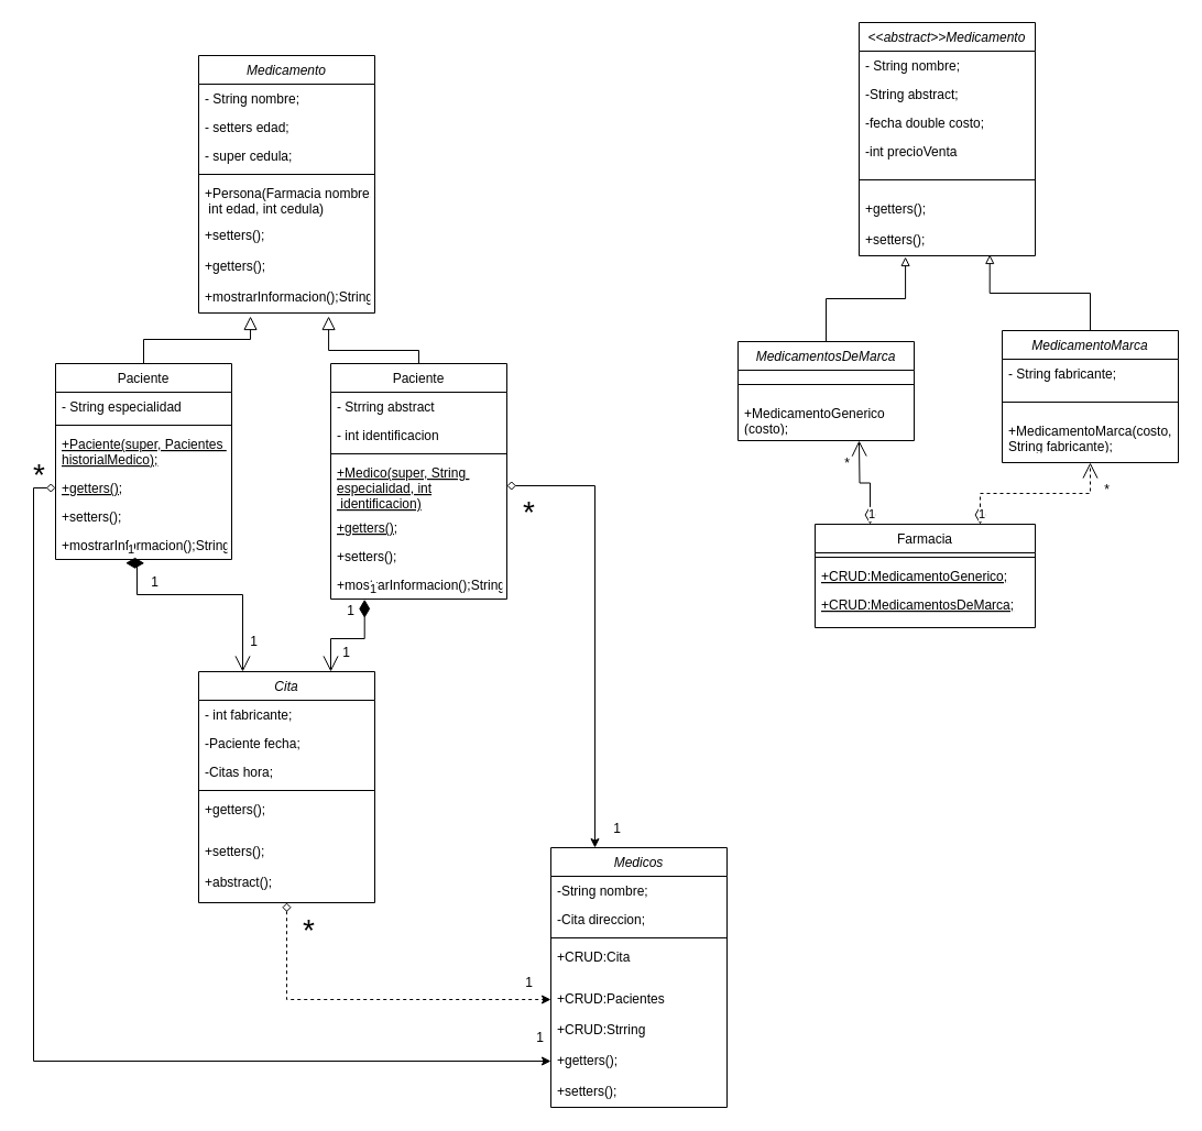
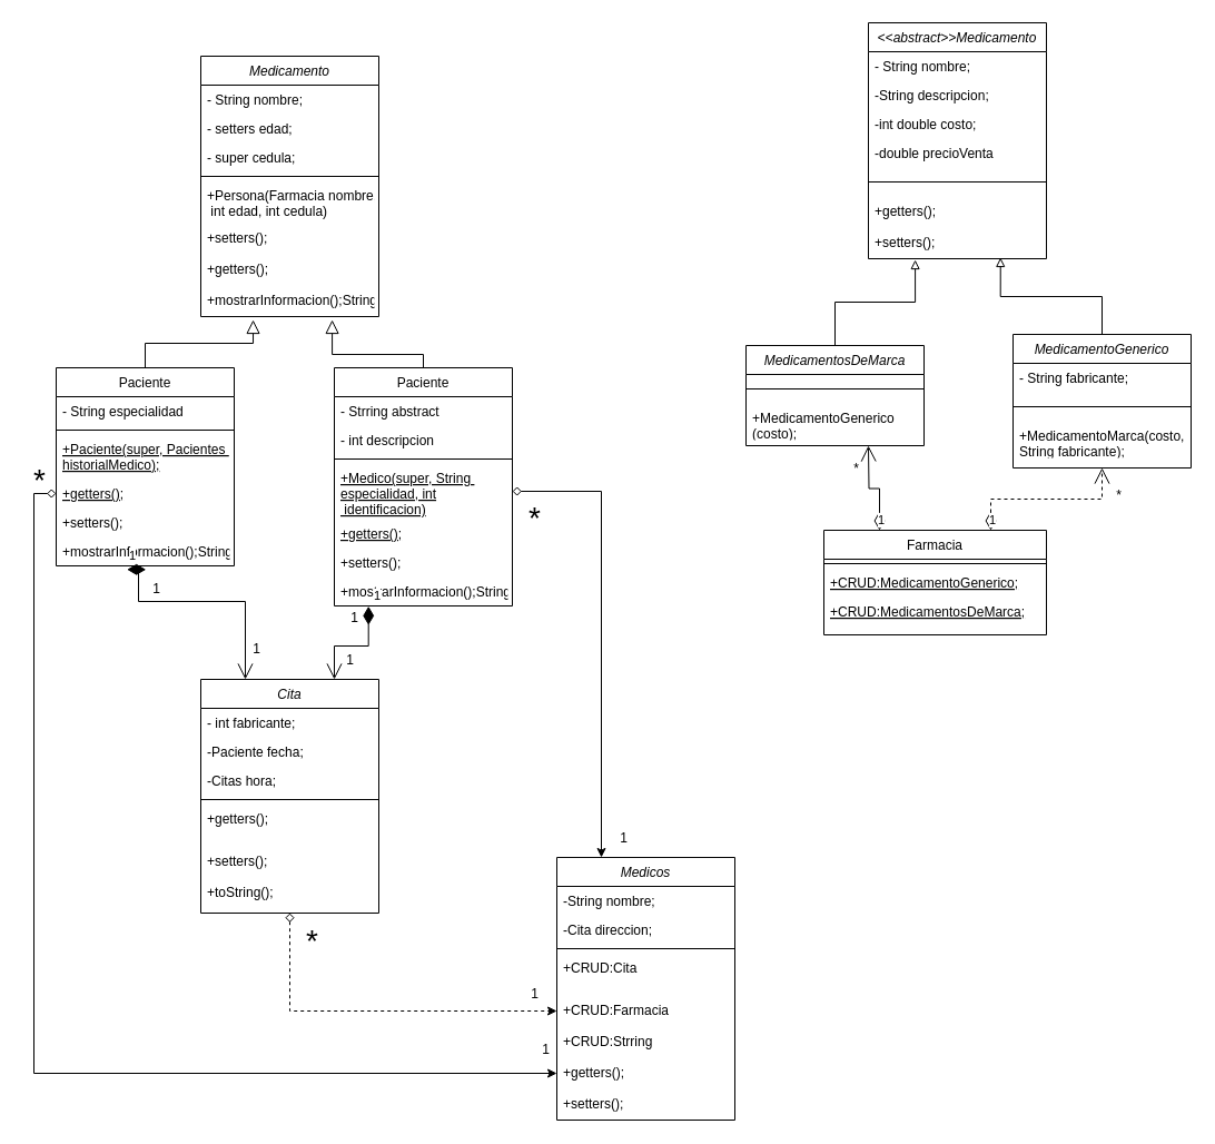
- <mxCell id="30" value="-String abstract;" style="text;align=left;verticalAlign=top;spacingLeft=4;spacingRight=4;overflow=hidden;rotatable=0;points=[[0,0.5],[1,0.5]];portConstraint=eastwest;rounded=0;shadow=0;html=0;" vertex="1" parent="28"><mxGeometry y="52" width="160" height="26" as="geometry" /></mxCell>
+ <mxCell id="30" value="-String descripcion;" style="text;align=left;verticalAlign=top;spacingLeft=4;spacingRight=4;overflow=hidden;rotatable=0;points=[[0,0.5],[1,0.5]];portConstraint=eastwest;rounded=0;shadow=0;html=0;" vertex="1" parent="28"><mxGeometry y="52" width="160" height="26" as="geometry" /></mxCell>
- <mxCell id="31" value="-fecha double costo;" style="text;align=left;verticalAlign=top;spacingLeft=4;spacingRight=4;overflow=hidden;rotatable=0;points=[[0,0.5],[1,0.5]];portConstraint=eastwest;" vertex="1" parent="28"><mxGeometry y="78" width="160" height="26" as="geometry" /></mxCell>
+ <mxCell id="31" value="-int double costo;" style="text;align=left;verticalAlign=top;spacingLeft=4;spacingRight=4;overflow=hidden;rotatable=0;points=[[0,0.5],[1,0.5]];portConstraint=eastwest;" vertex="1" parent="28"><mxGeometry y="78" width="160" height="26" as="geometry" /></mxCell>
- <mxCell id="32" value="-int precioVenta" style="text;align=left;verticalAlign=top;spacingLeft=4;spacingRight=4;overflow=hidden;rotatable=0;points=[[0,0.5],[1,0.5]];portConstraint=eastwest;" vertex="1" parent="28"><mxGeometry y="104" width="160" height="26" as="geometry" /></mxCell>
+ <mxCell id="32" value="-double precioVenta" style="text;align=left;verticalAlign=top;spacingLeft=4;spacingRight=4;overflow=hidden;rotatable=0;points=[[0,0.5],[1,0.5]];portConstraint=eastwest;" vertex="1" parent="28"><mxGeometry y="104" width="160" height="26" as="geometry" /></mxCell>
- <mxCell id="39" value="MedicamentoMarca&#10;" style="swimlane;fontStyle=2;align=center;verticalAlign=top;childLayout=stackLayout;horizontal=1;startSize=26;horizontalStack=0;resizeParent=1;resizeLast=0;collapsible=1;marginBottom=0;rounded=0;shadow=0;strokeWidth=1;" vertex="1" parent="1"><mxGeometry x="910" y="300" width="160" height="120" as="geometry"><mxRectangle x="520" y="70" width="160" height="26" as="alternateBounds" /></mxGeometry></mxCell>
+ <mxCell id="39" value="MedicamentoGenerico&#10;" style="swimlane;fontStyle=2;align=center;verticalAlign=top;childLayout=stackLayout;horizontal=1;startSize=26;horizontalStack=0;resizeParent=1;resizeLast=0;collapsible=1;marginBottom=0;rounded=0;shadow=0;strokeWidth=1;" vertex="1" parent="1"><mxGeometry x="910" y="300" width="160" height="120" as="geometry"><mxRectangle x="520" y="70" width="160" height="26" as="alternateBounds" /></mxGeometry></mxCell>
- <mxCell id="21" value="- int identificacion" style="text;align=left;verticalAlign=top;spacingLeft=4;spacingRight=4;overflow=hidden;rotatable=0;points=[[0,0.5],[1,0.5]];portConstraint=eastwest;" vertex="1" parent="19"><mxGeometry y="52" width="160" height="26" as="geometry" /></mxCell>
+ <mxCell id="21" value="- int descripcion" style="text;align=left;verticalAlign=top;spacingLeft=4;spacingRight=4;overflow=hidden;rotatable=0;points=[[0,0.5],[1,0.5]];portConstraint=eastwest;" vertex="1" parent="19"><mxGeometry y="52" width="160" height="26" as="geometry" /></mxCell>
- <mxCell id="53" value="+abstract();" style="text;align=left;verticalAlign=top;spacingLeft=4;spacingRight=4;overflow=hidden;rotatable=0;points=[[0,0.5],[1,0.5]];portConstraint=eastwest;" vertex="1" parent="46"><mxGeometry y="178" width="160" height="28" as="geometry" /></mxCell>
+ <mxCell id="53" value="+toString();" style="text;align=left;verticalAlign=top;spacingLeft=4;spacingRight=4;overflow=hidden;rotatable=0;points=[[0,0.5],[1,0.5]];portConstraint=eastwest;" vertex="1" parent="46"><mxGeometry y="178" width="160" height="28" as="geometry" /></mxCell>
- <mxCell id="73" value="+CRUD:Pacientes" style="text;align=left;verticalAlign=top;spacingLeft=4;spacingRight=4;overflow=hidden;rotatable=0;points=[[0,0.5],[1,0.5]];portConstraint=eastwest;" vertex="1" parent="68"><mxGeometry y="124" width="160" height="28" as="geometry" /></mxCell>
+ <mxCell id="73" value="+CRUD:Farmacia" style="text;align=left;verticalAlign=top;spacingLeft=4;spacingRight=4;overflow=hidden;rotatable=0;points=[[0,0.5],[1,0.5]];portConstraint=eastwest;" vertex="1" parent="68"><mxGeometry y="124" width="160" height="28" as="geometry" /></mxCell>
